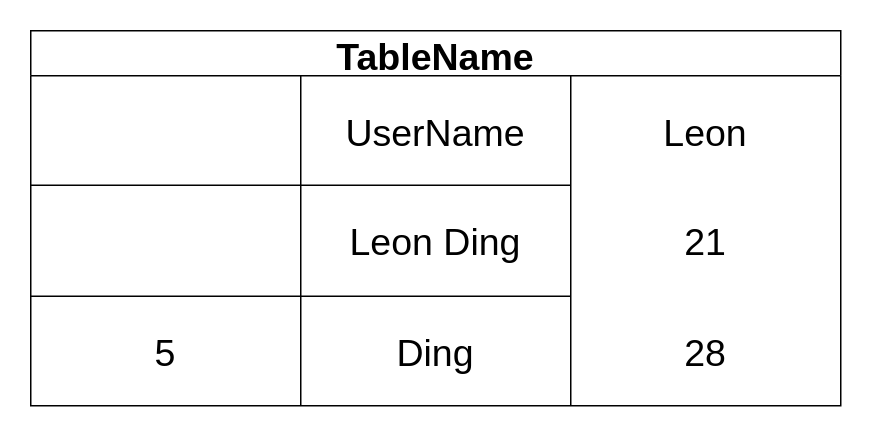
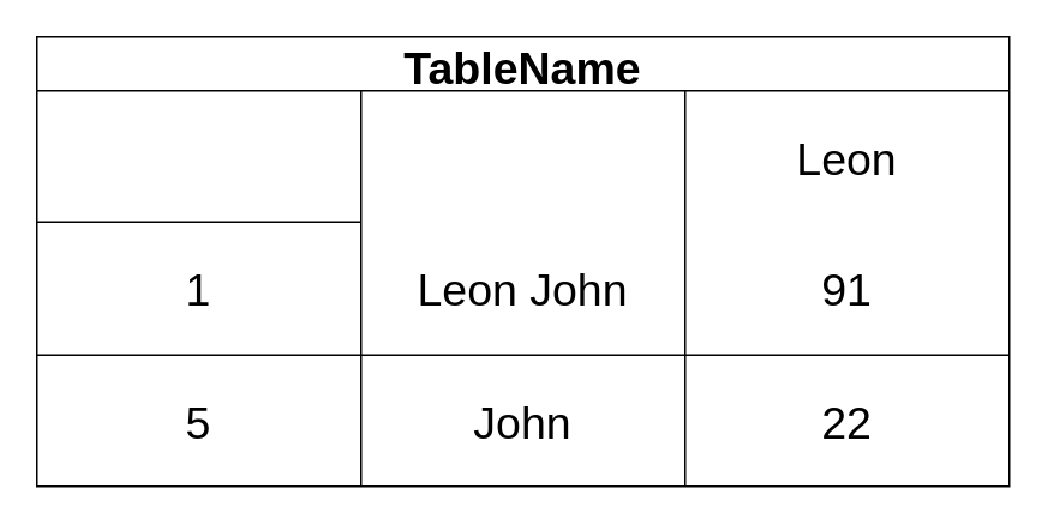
- <mxCell id="4" value="UserName" style="shape=partialRectangle;html=1;whiteSpace=wrap;connectable=0;fillColor=none;top=0;left=0;bottom=0;right=0;overflow=hidden;pointerEvents=1;strokeWidth=1;fontSize=25;" parent="3" vertex="1"><mxGeometry x="180" width="180" height="73" as="geometry"><mxRectangle width="180" height="73" as="alternateBounds" /></mxGeometry></mxCell>
+ <mxCell id="7" value="&lt;font style=&quot;font-size: 25px;&quot;&gt;1&lt;/font&gt;" style="shape=partialRectangle;html=1;whiteSpace=wrap;connectable=0;fillColor=none;top=0;left=0;bottom=0;right=0;overflow=hidden;pointerEvents=1;strokeWidth=1;fontSize=25;" parent="6" vertex="1"><mxGeometry width="180" height="74" as="geometry"><mxRectangle width="180" height="74" as="alternateBounds" /></mxGeometry></mxCell>
- <mxCell id="8" value="Leon Ding" style="shape=partialRectangle;html=1;whiteSpace=wrap;connectable=0;fillColor=none;top=0;left=0;bottom=0;right=0;overflow=hidden;pointerEvents=1;strokeWidth=1;fontSize=25;" parent="6" vertex="1"><mxGeometry x="180" width="180" height="74" as="geometry"><mxRectangle width="180" height="74" as="alternateBounds" /></mxGeometry></mxCell>
+ <mxCell id="8" value="Leon John" style="shape=partialRectangle;html=1;whiteSpace=wrap;connectable=0;fillColor=none;top=0;left=0;bottom=0;right=0;overflow=hidden;pointerEvents=1;strokeWidth=1;fontSize=25;" parent="6" vertex="1"><mxGeometry x="180" width="180" height="74" as="geometry"><mxRectangle width="180" height="74" as="alternateBounds" /></mxGeometry></mxCell>
- <mxCell id="9" value="21" style="shape=partialRectangle;html=1;whiteSpace=wrap;connectable=0;fillColor=none;top=0;left=0;bottom=0;right=0;overflow=hidden;pointerEvents=1;strokeWidth=1;fontSize=25;" parent="6" vertex="1"><mxGeometry x="360" width="180" height="74" as="geometry"><mxRectangle width="180" height="74" as="alternateBounds" /></mxGeometry></mxCell>
+ <mxCell id="9" value="91" style="shape=partialRectangle;html=1;whiteSpace=wrap;connectable=0;fillColor=none;top=0;left=0;bottom=0;right=0;overflow=hidden;pointerEvents=1;strokeWidth=1;fontSize=25;" parent="6" vertex="1"><mxGeometry x="360" width="180" height="74" as="geometry"><mxRectangle width="180" height="74" as="alternateBounds" /></mxGeometry></mxCell>
- <mxCell id="12" value="Ding" style="shape=partialRectangle;html=1;whiteSpace=wrap;connectable=0;fillColor=none;top=0;left=0;bottom=0;right=0;overflow=hidden;pointerEvents=1;strokeWidth=1;fontSize=25;" parent="10" vertex="1"><mxGeometry x="180" width="180" height="73" as="geometry"><mxRectangle width="180" height="73" as="alternateBounds" /></mxGeometry></mxCell>
+ <mxCell id="12" value="John" style="shape=partialRectangle;html=1;whiteSpace=wrap;connectable=0;fillColor=none;top=0;left=0;bottom=0;right=0;overflow=hidden;pointerEvents=1;strokeWidth=1;fontSize=25;" parent="10" vertex="1"><mxGeometry x="180" width="180" height="73" as="geometry"><mxRectangle width="180" height="73" as="alternateBounds" /></mxGeometry></mxCell>
- <mxCell id="13" value="28" style="shape=partialRectangle;html=1;whiteSpace=wrap;connectable=0;fillColor=none;top=0;left=0;bottom=0;right=0;overflow=hidden;pointerEvents=1;strokeWidth=1;fontSize=25;" parent="10" vertex="1"><mxGeometry x="360" width="180" height="73" as="geometry"><mxRectangle width="180" height="73" as="alternateBounds" /></mxGeometry></mxCell>
+ <mxCell id="13" value="22" style="shape=partialRectangle;html=1;whiteSpace=wrap;connectable=0;fillColor=none;top=0;left=0;bottom=0;right=0;overflow=hidden;pointerEvents=1;strokeWidth=1;fontSize=25;" parent="10" vertex="1"><mxGeometry x="360" width="180" height="73" as="geometry"><mxRectangle width="180" height="73" as="alternateBounds" /></mxGeometry></mxCell>
